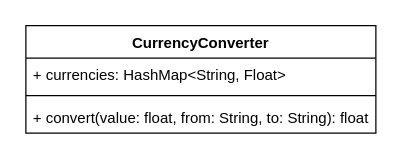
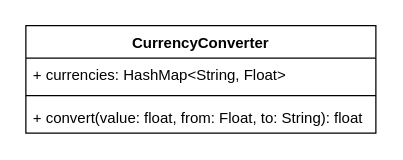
- <mxCell id="5" value="+ convert(value: float, from: String, to: String): float" style="text;strokeColor=none;fillColor=none;align=left;verticalAlign=top;spacingLeft=4;spacingRight=4;overflow=hidden;rotatable=0;points=[[0,0.5],[1,0.5]];portConstraint=eastwest;" vertex="1" parent="2"><mxGeometry y="60" width="280" height="26" as="geometry" /></mxCell>
+ <mxCell id="5" value="+ convert(value: float, from: Float, to: String): float" style="text;strokeColor=none;fillColor=none;align=left;verticalAlign=top;spacingLeft=4;spacingRight=4;overflow=hidden;rotatable=0;points=[[0,0.5],[1,0.5]];portConstraint=eastwest;" vertex="1" parent="2"><mxGeometry y="60" width="280" height="26" as="geometry" /></mxCell>
